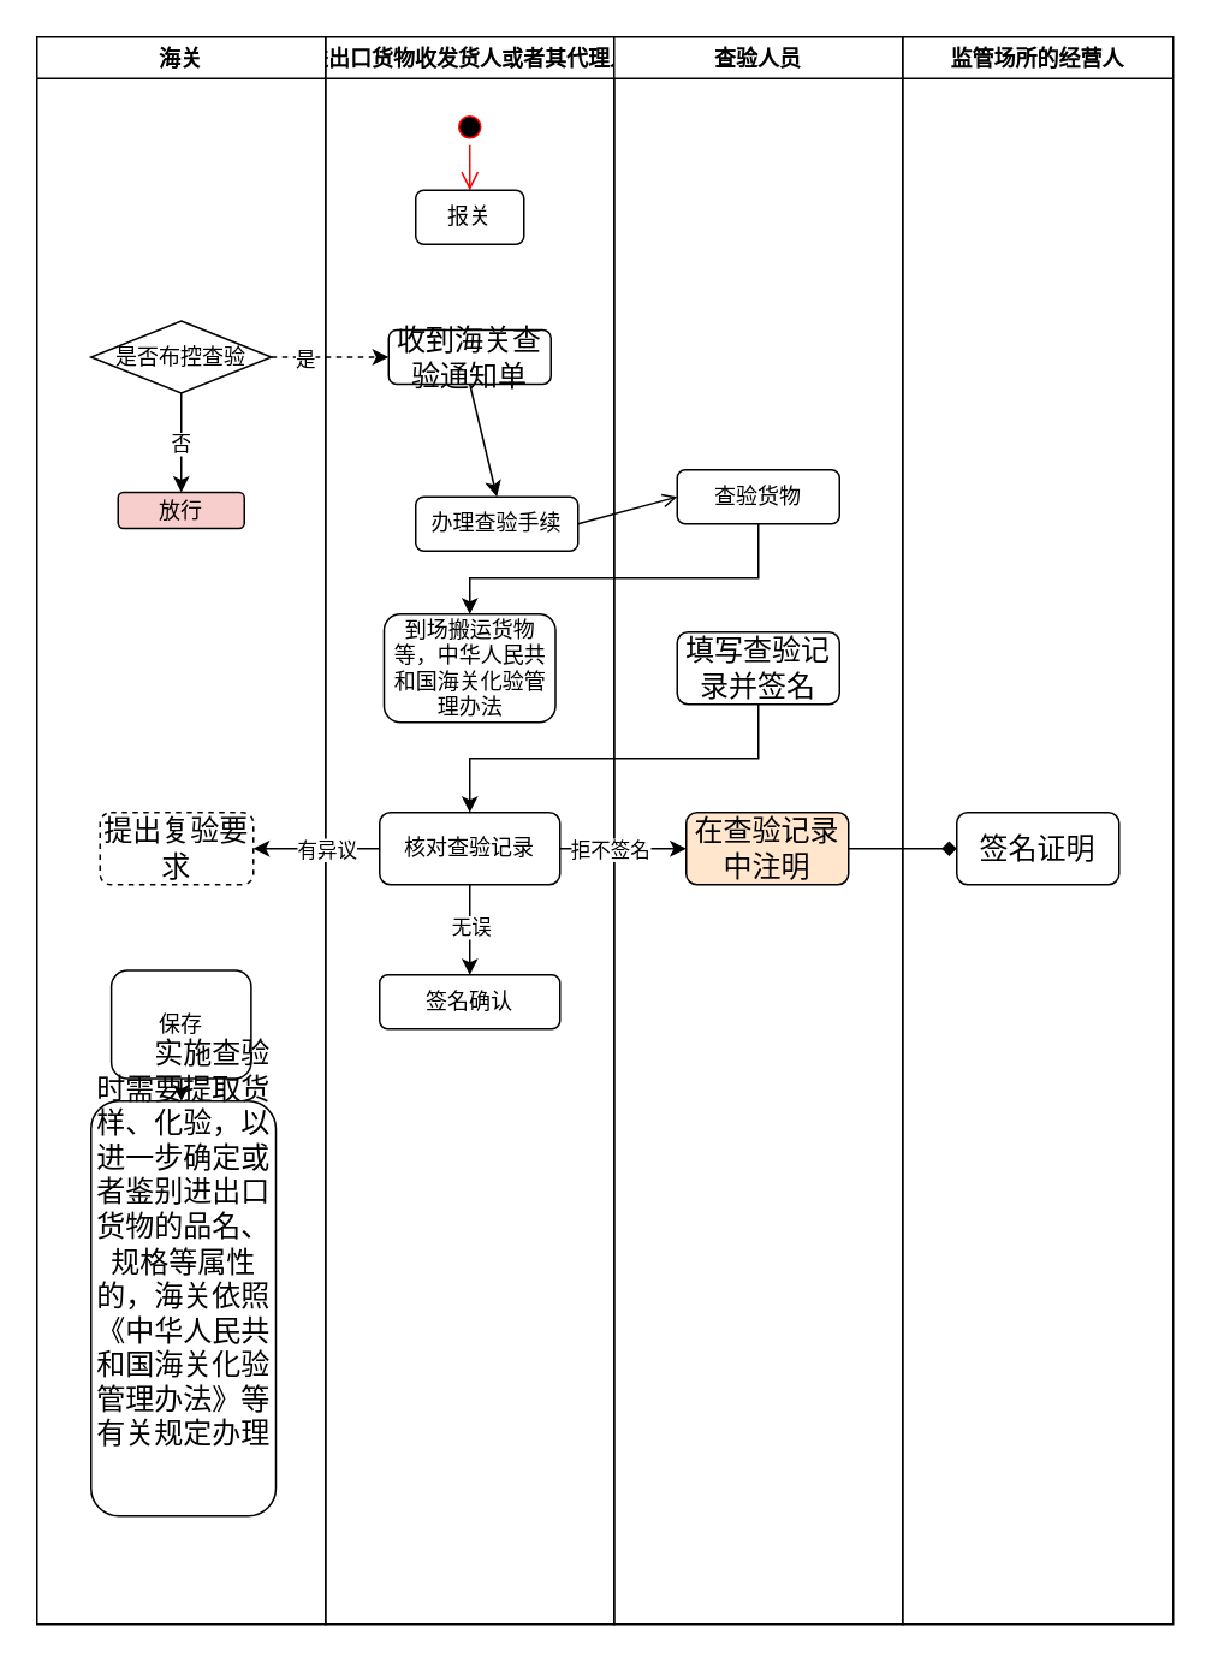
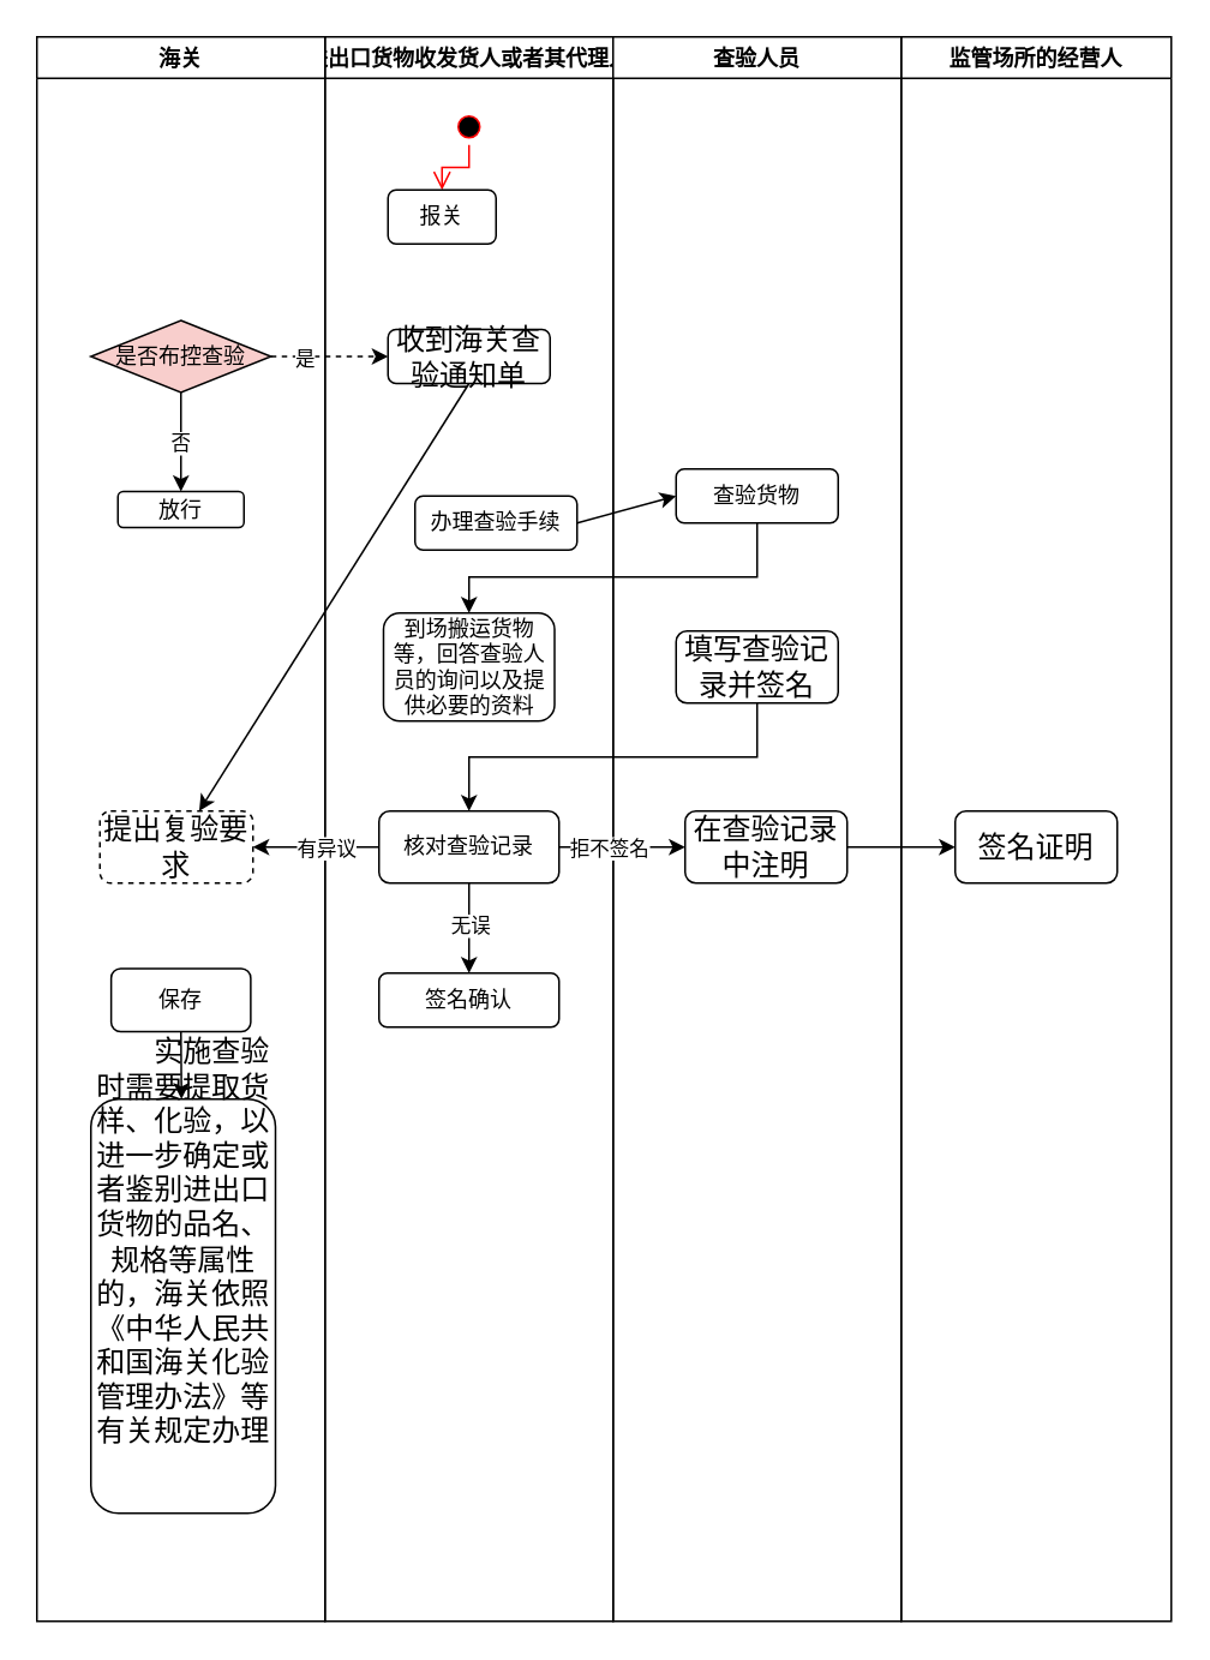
- <mxCell id="5" value="报关" style="rounded=1;whiteSpace=wrap;html=1;" vertex="1" parent="2"><mxGeometry x="50" y="85" width="60" height="30" as="geometry" /></mxCell>
+ <mxCell id="5" value="报关" style="rounded=1;whiteSpace=wrap;html=1;" vertex="1" parent="2"><mxGeometry x="35" y="85" width="60" height="30" as="geometry" /></mxCell>
- <mxCell id="13" value="&lt;span style=&quot;&quot;&gt;是否布控查验&lt;/span&gt;" style="rhombus;whiteSpace=wrap;html=1;" vertex="1" parent="12"><mxGeometry x="30" y="157.5" width="100" height="40" as="geometry" /></mxCell>
+ <mxCell id="13" value="&lt;span style=&quot;&quot;&gt;是否布控查验&lt;/span&gt;" style="rhombus;whiteSpace=wrap;html=1;fillColor=#f8cecc;" vertex="1" parent="12"><mxGeometry x="30" y="157.5" width="100" height="40" as="geometry" /></mxCell>
- <mxCell id="8" value="" style="endArrow=classic;html=1;rounded=0;exitX=0.5;exitY=1;exitDx=0;exitDy=0;entryX=0.5;entryY=0;entryDx=0;entryDy=0;" edge="1" parent="2" source="6" target="7"><mxGeometry width="50" height="50" relative="1" as="geometry"><mxPoint x="210" y="180" as="sourcePoint" /><mxPoint x="260" y="130" as="targetPoint" /></mxGeometry></mxCell>
+ <mxCell id="8" value="" style="endArrow=classic;html=1;rounded=0;exitX=0.5;exitY=1;exitDx=0;exitDy=0;" edge="1" parent="2" source="6" target="15"><mxGeometry width="50" height="50" relative="1" as="geometry"><mxPoint x="210" y="180" as="sourcePoint" /><mxPoint x="260" y="130" as="targetPoint" /></mxGeometry></mxCell>
- <mxCell id="28" value="" style="endArrow=open;html=1;rounded=0;exitX=1;exitY=0.5;exitDx=0;exitDy=0;entryX=0;entryY=0.5;entryDx=0;entryDy=0;" edge="1" parent="1" source="7" target="22"><mxGeometry width="50" height="50" relative="1" as="geometry"><mxPoint x="390" y="300" as="sourcePoint" /><mxPoint x="440" y="250" as="targetPoint" /></mxGeometry></mxCell>
+ <mxCell id="28" value="" style="endArrow=classic;html=1;rounded=0;exitX=1;exitY=0.5;exitDx=0;exitDy=0;entryX=0;entryY=0.5;entryDx=0;entryDy=0;" edge="1" parent="1" source="7" target="22"><mxGeometry width="50" height="50" relative="1" as="geometry"><mxPoint x="390" y="300" as="sourcePoint" /><mxPoint x="440" y="250" as="targetPoint" /></mxGeometry></mxCell>
- <mxCell id="14" value="放行" style="rounded=1;whiteSpace=wrap;html=1;fillColor=#f8cecc;" vertex="1" parent="12"><mxGeometry x="45" y="252.5" width="70" height="20" as="geometry" /></mxCell>
+ <mxCell id="14" value="放行" style="rounded=1;whiteSpace=wrap;html=1;" vertex="1" parent="12"><mxGeometry x="45" y="252.5" width="70" height="20" as="geometry" /></mxCell>
- <mxCell id="9" value="&lt;span&gt;到场搬运货物等，中华人民共和国海关化验管理办法&lt;/span&gt;" style="rounded=1;whiteSpace=wrap;html=1;" vertex="1" parent="2"><mxGeometry x="32.5" y="320" width="95" height="60" as="geometry" /></mxCell>
+ <mxCell id="9" value="&lt;span&gt;到场搬运货物等，回答查验人员的询问以及提供必要的资料&lt;/span&gt;" style="rounded=1;whiteSpace=wrap;html=1;" vertex="1" parent="2"><mxGeometry x="32.5" y="320" width="95" height="60" as="geometry" /></mxCell>
- <mxCell id="24" value="&lt;span style=&quot;font-size:12.0pt;mso-bidi-font-size:11.0pt;&lt;br/&gt;font-family:宋体;mso-ascii-font-family:Calibri;mso-hansi-font-family:Calibri;&lt;br/&gt;mso-bidi-font-family:&amp;quot;Times New Roman&amp;quot;;mso-ansi-language:EN-US;mso-fareast-language:&lt;br/&gt;ZH-CN;mso-bidi-language:AR-SA&quot;&gt;在查验记录中注明&lt;/span&gt;" style="rounded=1;whiteSpace=wrap;html=1;fillColor=#ffe6cc;" vertex="1" parent="21"><mxGeometry x="40" y="430" width="90" height="40" as="geometry" /></mxCell>
+ <mxCell id="24" value="&lt;span style=&quot;font-size:12.0pt;mso-bidi-font-size:11.0pt;&lt;br/&gt;font-family:宋体;mso-ascii-font-family:Calibri;mso-hansi-font-family:Calibri;&lt;br/&gt;mso-bidi-font-family:&amp;quot;Times New Roman&amp;quot;;mso-ansi-language:EN-US;mso-fareast-language:&lt;br/&gt;ZH-CN;mso-bidi-language:AR-SA&quot;&gt;在查验记录中注明&lt;/span&gt;" style="rounded=1;whiteSpace=wrap;html=1;" vertex="1" parent="21"><mxGeometry x="40" y="430" width="90" height="40" as="geometry" /></mxCell>
- <mxCell id="37" value="" style="endArrow=diamond;html=1;rounded=0;exitX=1;exitY=0.5;exitDx=0;exitDy=0;entryX=0;entryY=0.5;entryDx=0;entryDy=0;" edge="1" parent="1" source="24" target="20"><mxGeometry width="50" height="50" relative="1" as="geometry"><mxPoint x="390" y="480" as="sourcePoint" /><mxPoint x="440" y="430" as="targetPoint" /></mxGeometry></mxCell>
+ <mxCell id="37" value="" style="endArrow=classic;html=1;rounded=0;exitX=1;exitY=0.5;exitDx=0;exitDy=0;entryX=0;entryY=0.5;entryDx=0;entryDy=0;" edge="1" parent="1" source="24" target="20"><mxGeometry width="50" height="50" relative="1" as="geometry"><mxPoint x="390" y="480" as="sourcePoint" /><mxPoint x="440" y="430" as="targetPoint" /></mxGeometry></mxCell>
- <mxCell id="16" value="保存" style="rounded=1;whiteSpace=wrap;html=1;" vertex="1" parent="12"><mxGeometry x="41.25" y="517.5" width="77.5" height="60" as="geometry" /></mxCell>
+ <mxCell id="16" value="保存" style="rounded=1;whiteSpace=wrap;html=1;" vertex="1" parent="12"><mxGeometry x="41.25" y="517.5" width="77.5" height="35" as="geometry" /></mxCell>
